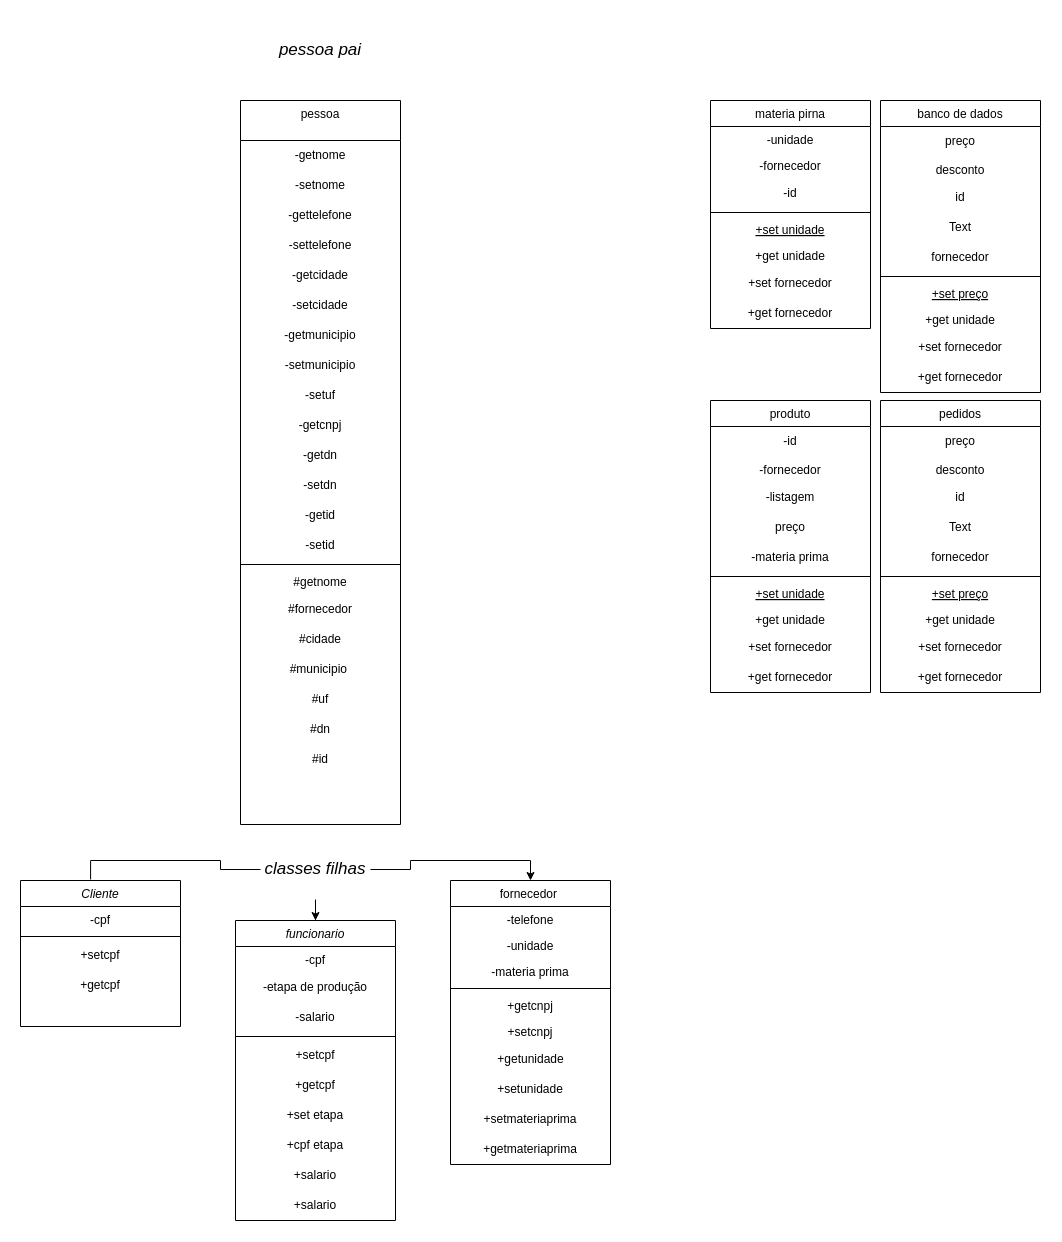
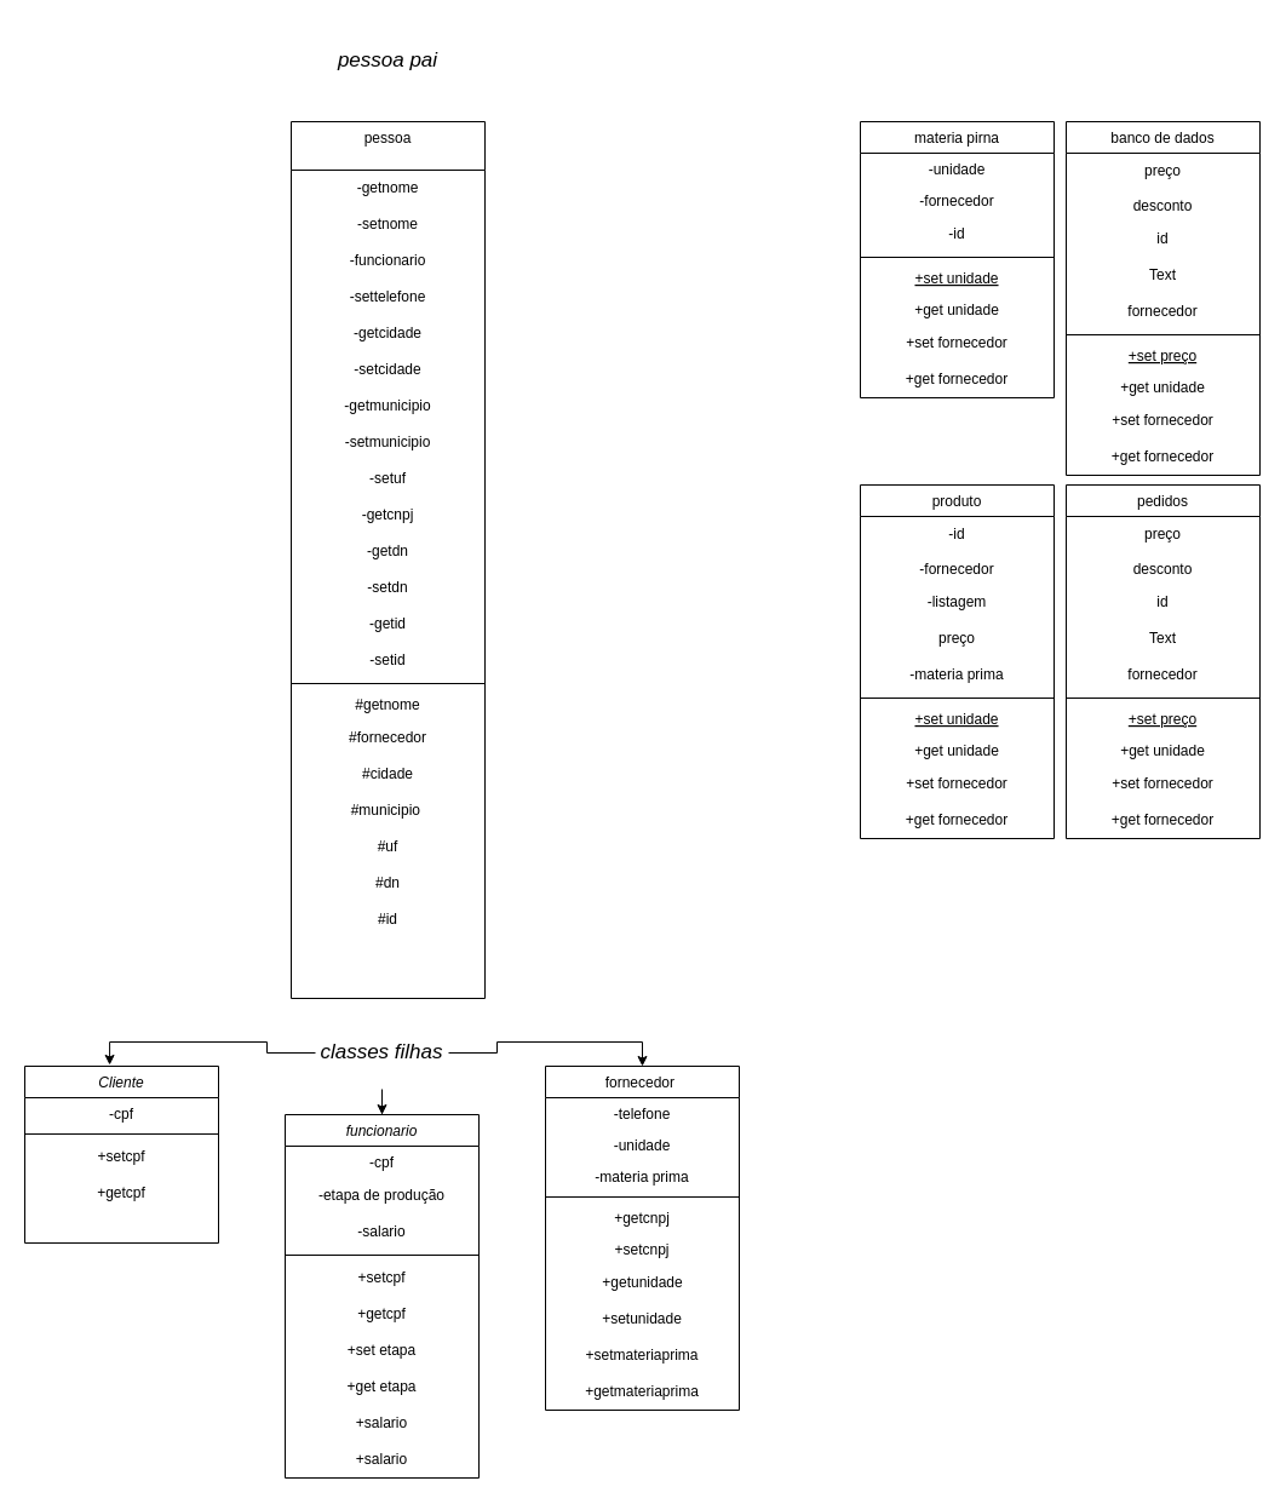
- <mxCell id="30" value="-gettelefone" style="text;html=1;align=center;verticalAlign=middle;whiteSpace=wrap;rounded=0;" parent="27" vertex="1"><mxGeometry y="100" width="160" height="30" as="geometry" /></mxCell>
+ <mxCell id="30" value="-funcionario" style="text;html=1;align=center;verticalAlign=middle;whiteSpace=wrap;rounded=0;" parent="27" vertex="1"><mxGeometry y="100" width="160" height="30" as="geometry" /></mxCell>
- <mxCell id="98" style="edgeStyle=orthogonalEdgeStyle;rounded=0;orthogonalLoop=1;jettySize=auto;html=1;entryX=0.438;entryY=-0.007;entryDx=0;entryDy=0;entryPerimeter=0;endArrow=none;" edge="1" parent="1" source="97" target="2"><mxGeometry relative="1" as="geometry" /></mxCell>
+ <mxCell id="98" style="edgeStyle=orthogonalEdgeStyle;rounded=0;orthogonalLoop=1;jettySize=auto;html=1;entryX=0.438;entryY=-0.007;entryDx=0;entryDy=0;entryPerimeter=0;" edge="1" parent="1" source="97" target="2"><mxGeometry relative="1" as="geometry" /></mxCell>
- <mxCell id="91" value="+cpf etapa" style="text;html=1;align=center;verticalAlign=middle;whiteSpace=wrap;rounded=0;" vertex="1" parent="83"><mxGeometry y="210" width="160" height="30" as="geometry" /></mxCell>
+ <mxCell id="91" value="+get etapa" style="text;html=1;align=center;verticalAlign=middle;whiteSpace=wrap;rounded=0;" vertex="1" parent="83"><mxGeometry y="210" width="160" height="30" as="geometry" /></mxCell>
